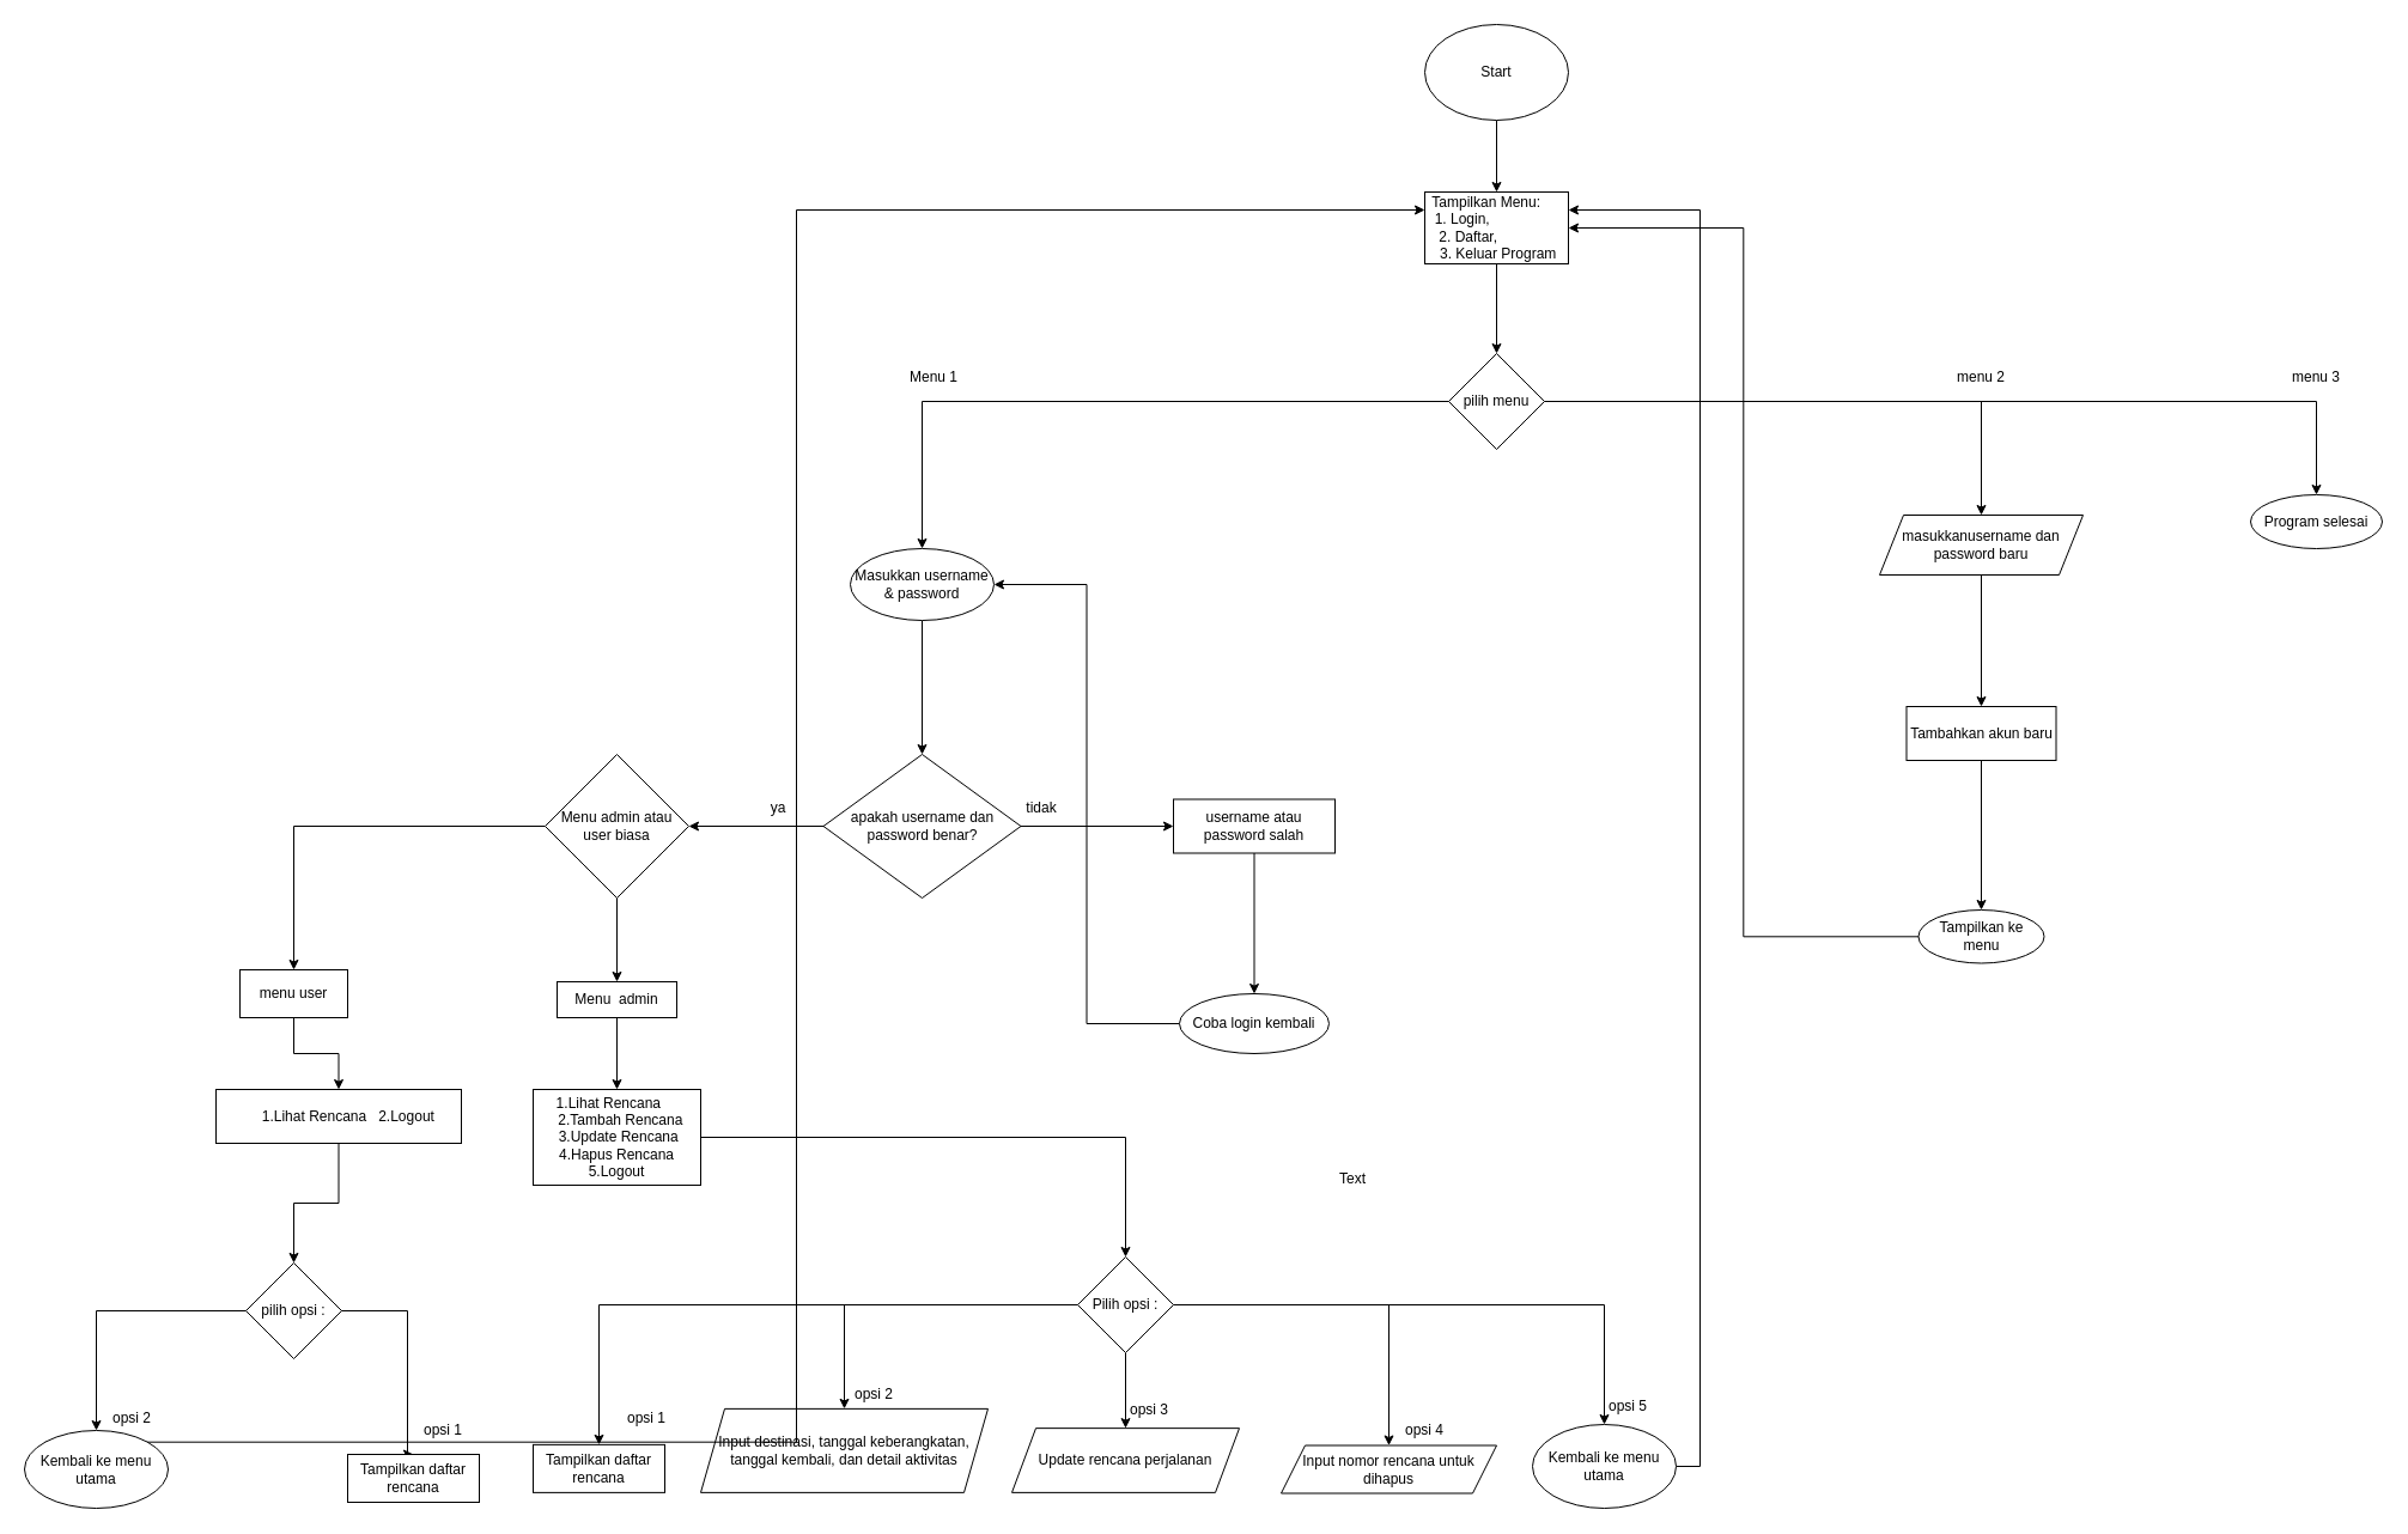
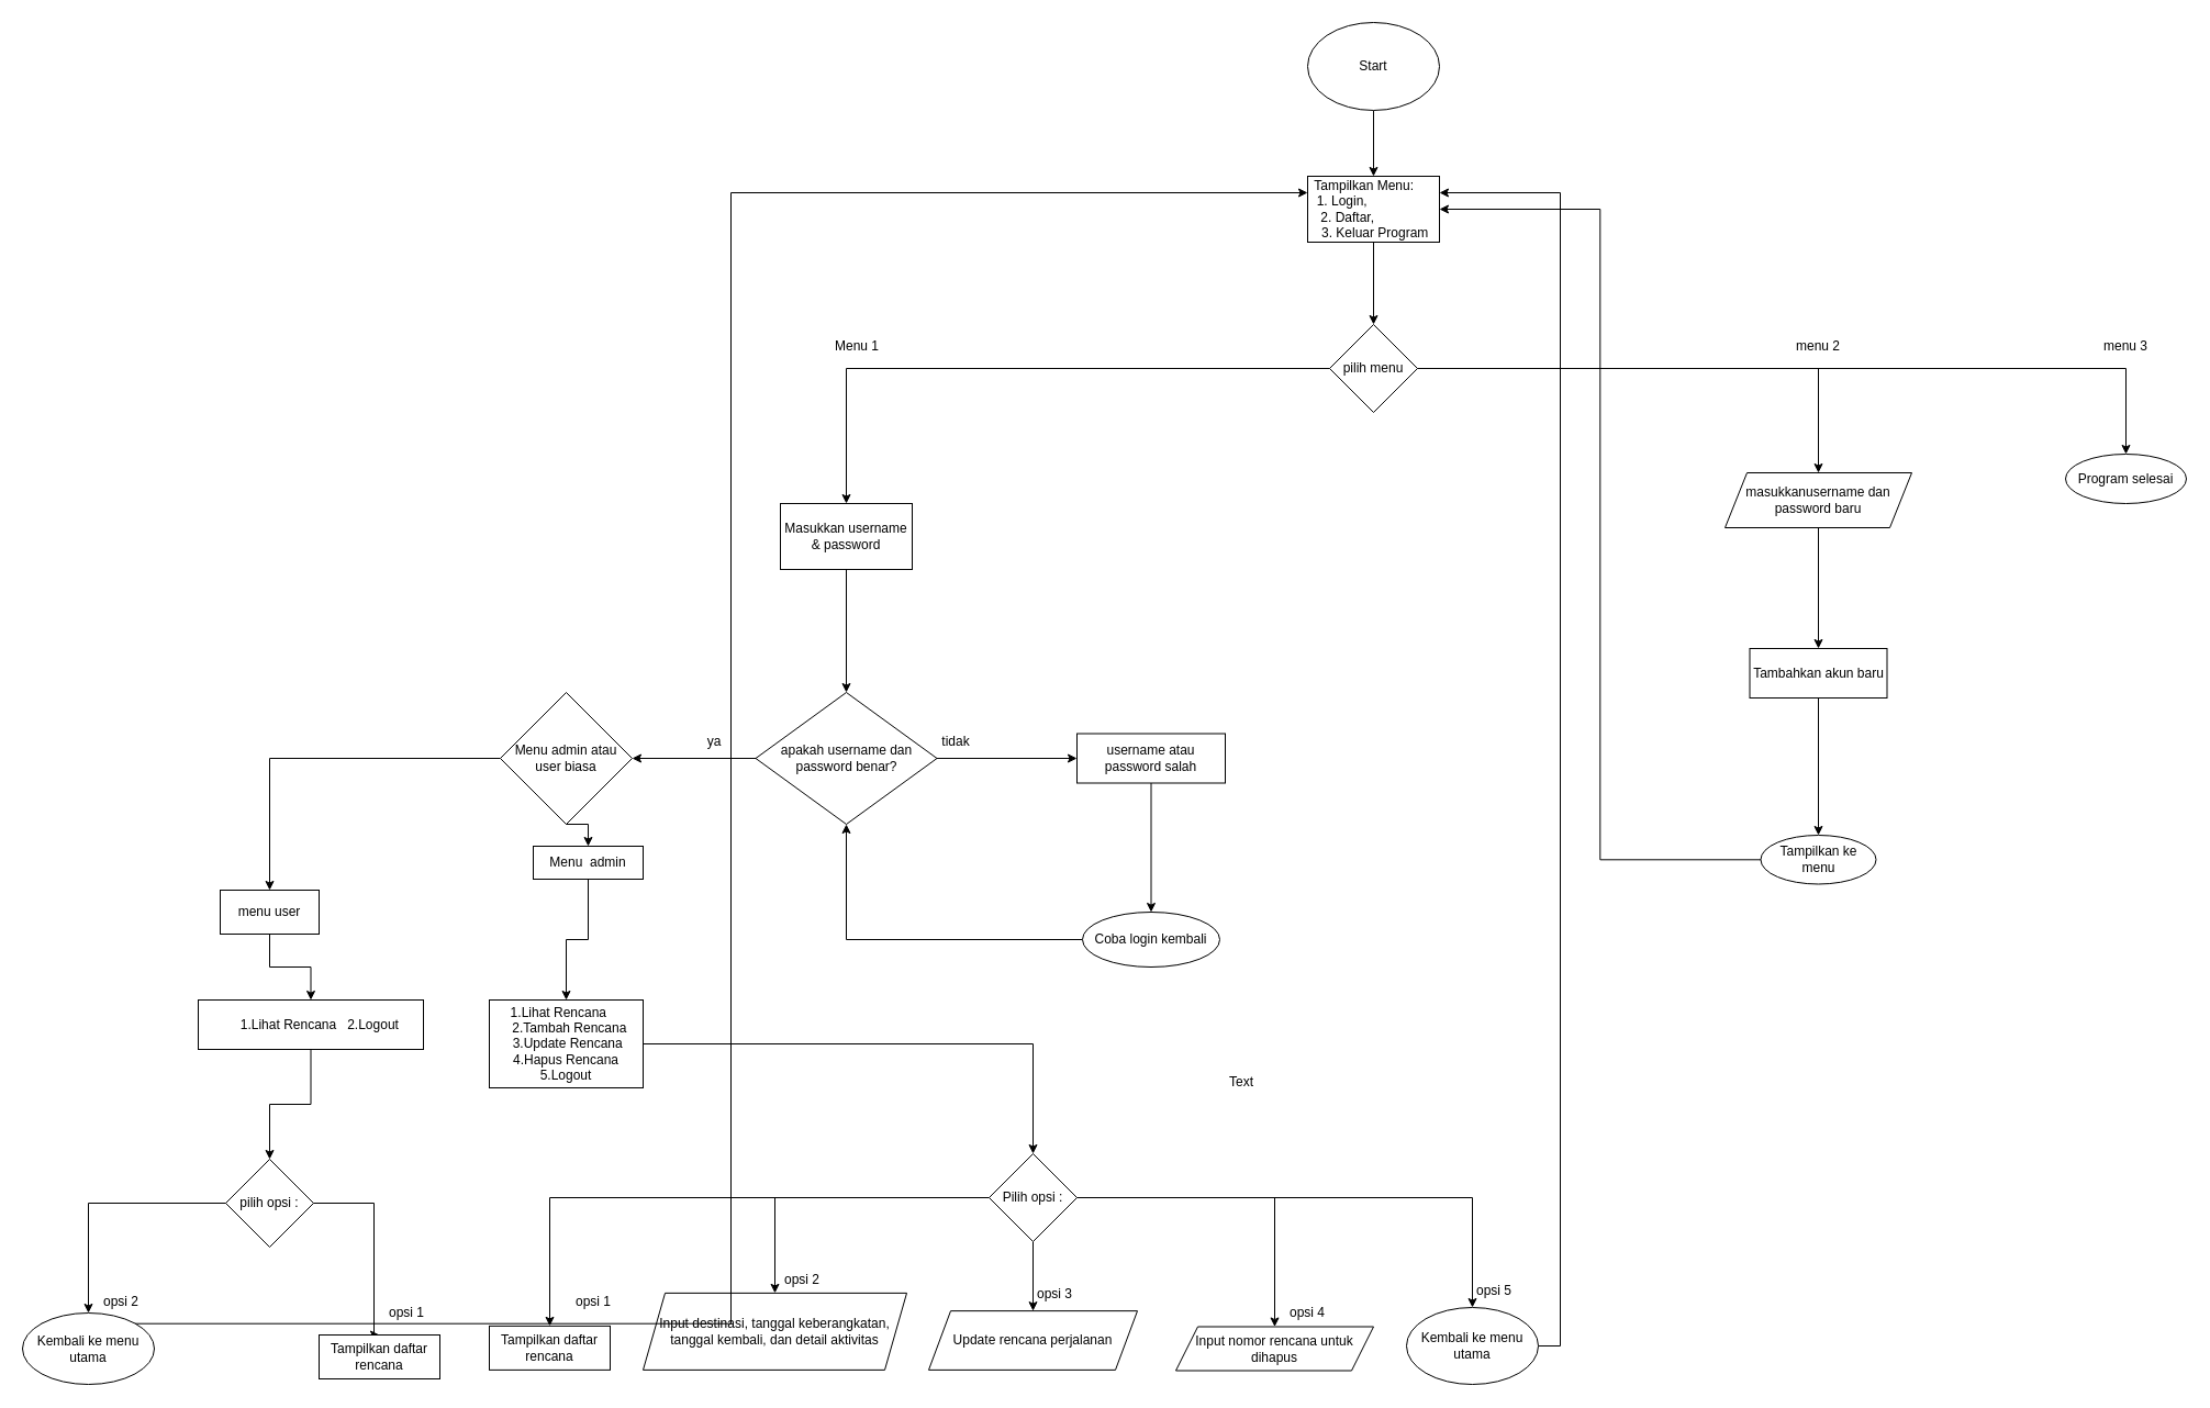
- <mxCell id="27" value="Masukkan username &amp;amp; password" style="ellipse;whiteSpace=wrap;html=1;" parent="1" vertex="1"><mxGeometry x="710" y="458" width="120" height="60" as="geometry" /></mxCell>
+ <mxCell id="27" value="Masukkan username &amp;amp; password" style="rounded=0;whiteSpace=wrap;html=1;" parent="1" vertex="1"><mxGeometry x="710" y="458" width="120" height="60" as="geometry" /></mxCell>
- <mxCell id="33" style="edgeStyle=orthogonalEdgeStyle;rounded=0;orthogonalLoop=1;jettySize=auto;html=1;entryX=1;entryY=0.5;entryDx=0;entryDy=0;" parent="1" source="34" target="27" edge="1"><mxGeometry relative="1" as="geometry" /></mxCell>
+ <mxCell id="33" style="edgeStyle=orthogonalEdgeStyle;rounded=0;orthogonalLoop=1;jettySize=auto;html=1;" parent="1" source="34" target="30" edge="1"><mxGeometry relative="1" as="geometry" /></mxCell>
- <mxCell id="10" value="Menu&amp;nbsp; admin" style="whiteSpace=wrap;html=1;rounded=0;" parent="1" vertex="1"><mxGeometry x="465" y="820" width="100" height="30" as="geometry" /></mxCell>
+ <mxCell id="10" value="Menu&amp;nbsp; admin" style="whiteSpace=wrap;html=1;rounded=0;" parent="1" vertex="1"><mxGeometry x="485" y="770" width="100" height="30" as="geometry" /></mxCell>
